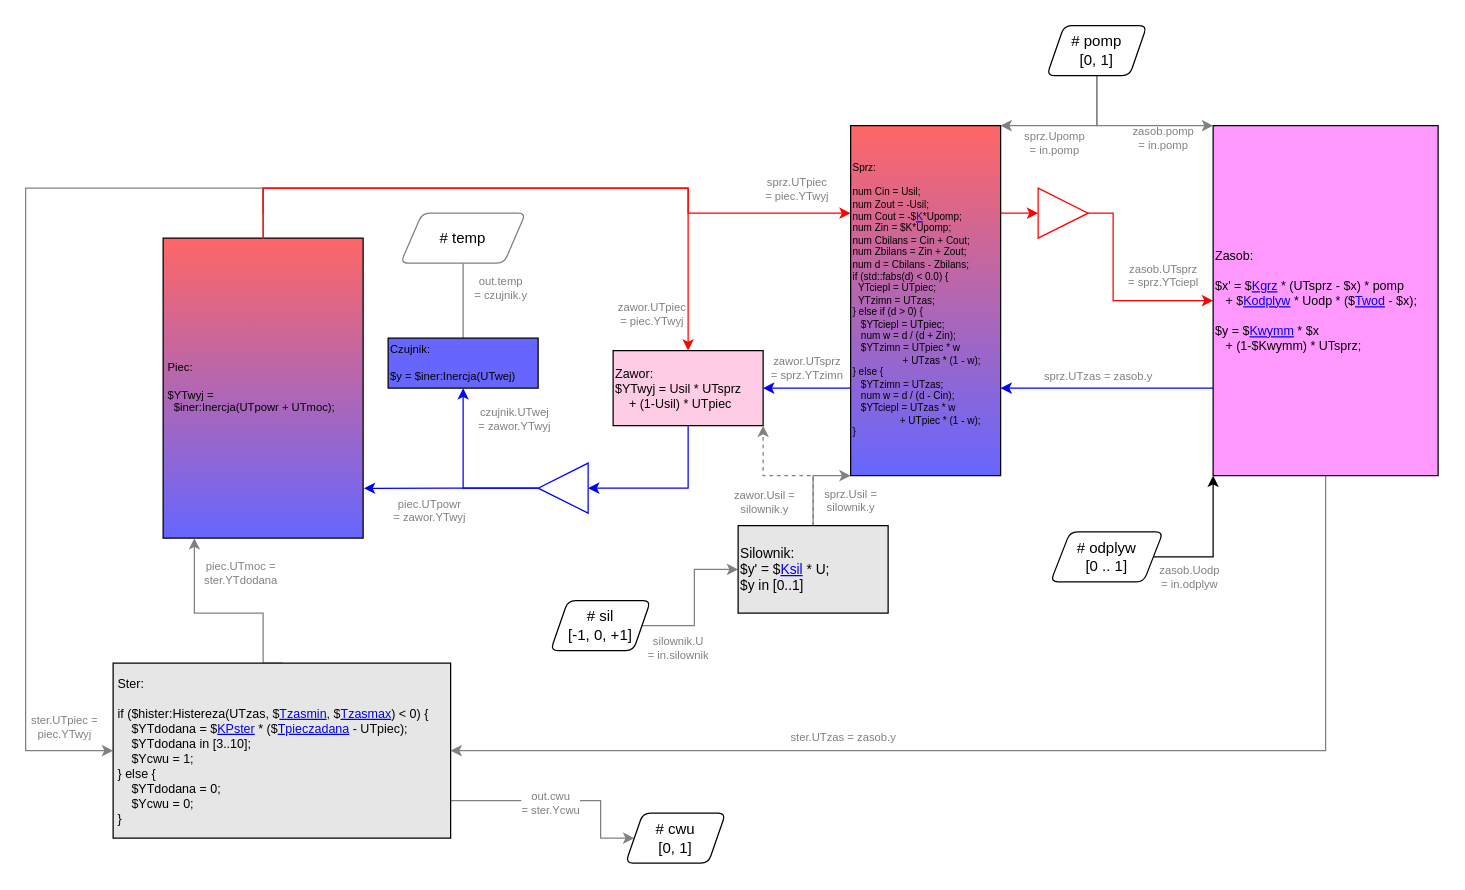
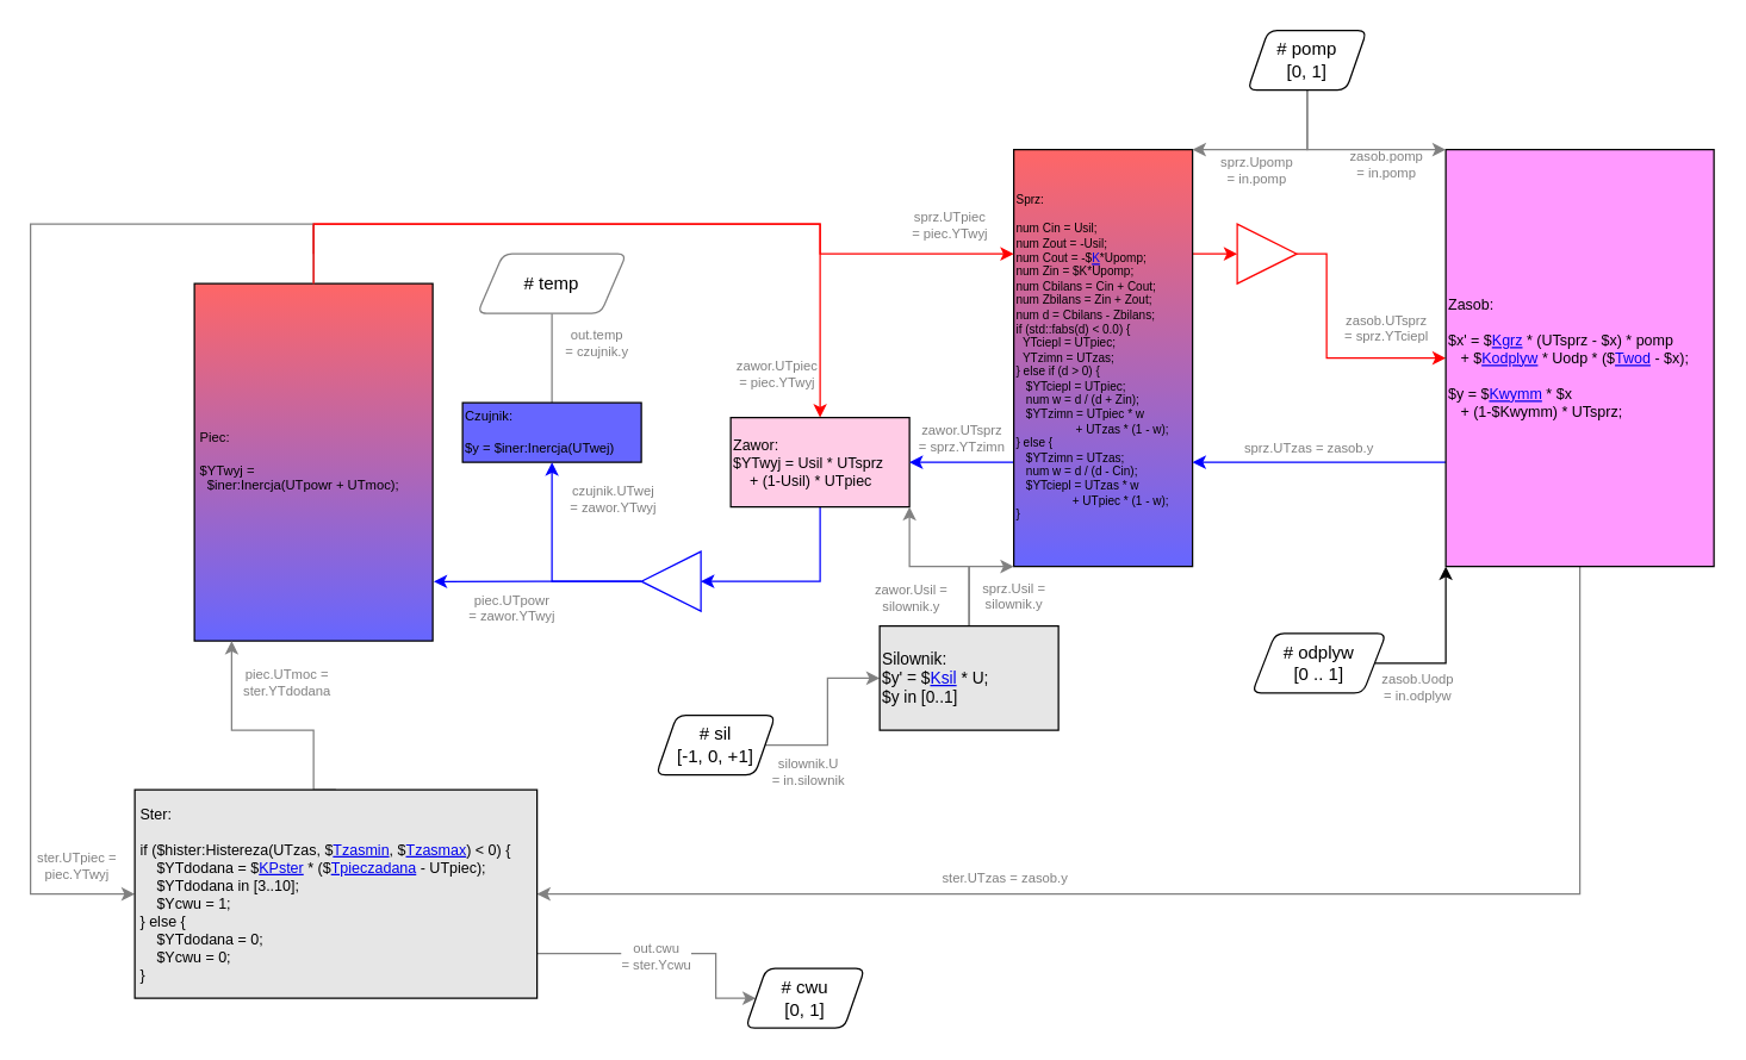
- <mxCell id="23" style="edgeStyle=orthogonalEdgeStyle;rounded=0;orthogonalLoop=1;jettySize=auto;html=1;exitX=0.5;exitY=0;exitDx=0;exitDy=0;entryX=1;entryY=1;entryDx=0;entryDy=0;strokeColor=#808080;dashed=1;" parent="1" source="27" target="14" edge="1"><mxGeometry relative="1" as="geometry" /></mxCell>
+ <mxCell id="23" style="edgeStyle=orthogonalEdgeStyle;rounded=0;orthogonalLoop=1;jettySize=auto;html=1;exitX=0.5;exitY=0;exitDx=0;exitDy=0;entryX=1;entryY=1;entryDx=0;entryDy=0;strokeColor=#808080;" parent="1" source="27" target="14" edge="1"><mxGeometry relative="1" as="geometry" /></mxCell>
